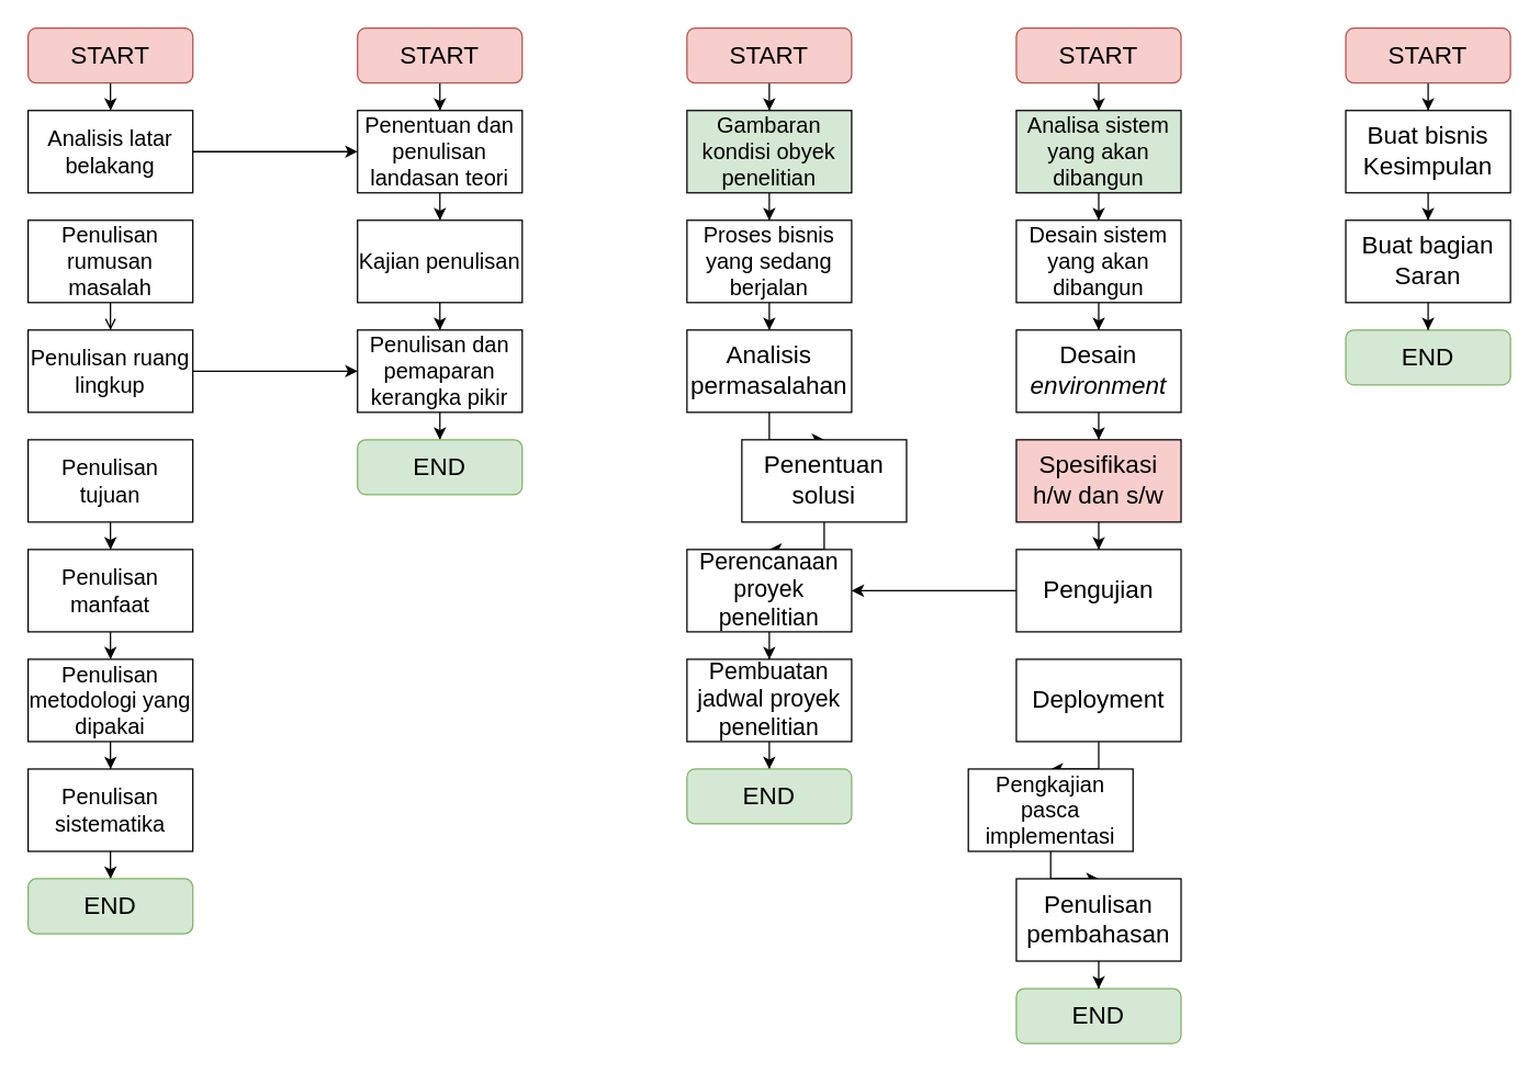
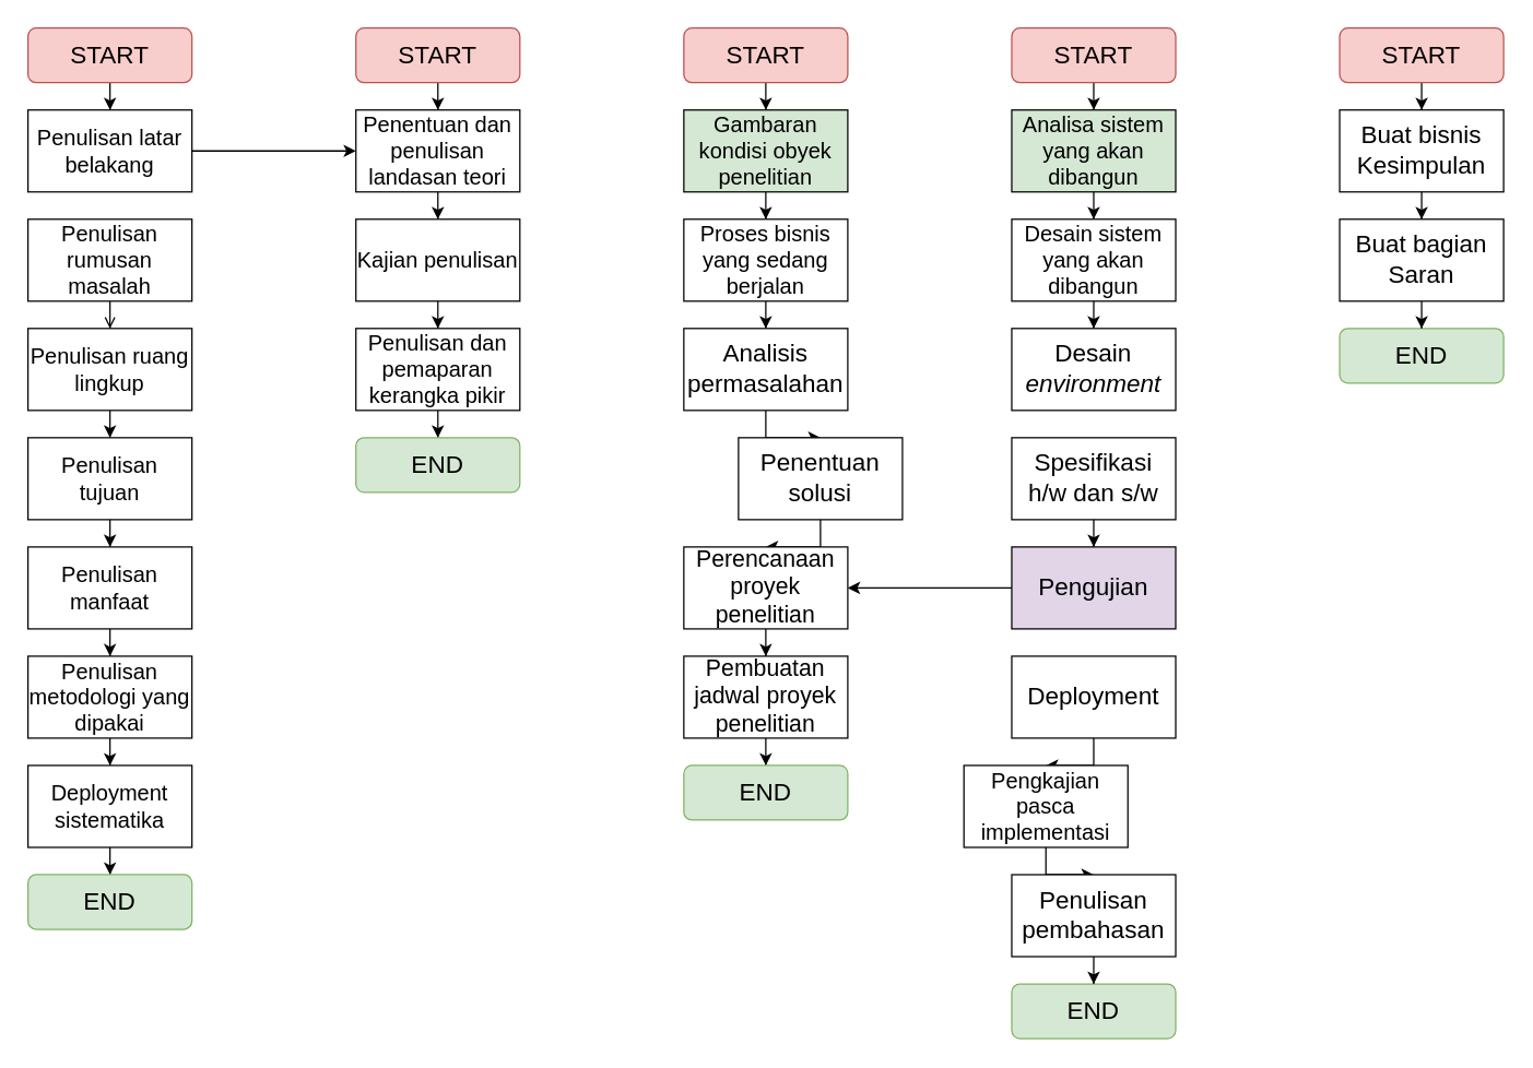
- <mxCell id="55" value="Analisis latar belakang" style="rounded=0;whiteSpace=wrap;html=1;fontSize=16;" vertex="1" parent="1"><mxGeometry x="20" y="80" width="120" height="60" as="geometry" /></mxCell>
+ <mxCell id="55" value="Penulisan latar belakang" style="rounded=0;whiteSpace=wrap;html=1;fontSize=16;" vertex="1" parent="1"><mxGeometry x="20" y="80" width="120" height="60" as="geometry" /></mxCell>
- <mxCell id="58" style="edgeStyle=orthogonalEdgeStyle;rounded=0;orthogonalLoop=1;jettySize=auto;html=1;fontSize=17;" edge="1" parent="1" source="59" target="50"><mxGeometry relative="1" as="geometry" /></mxCell>
+ <mxCell id="58" style="edgeStyle=orthogonalEdgeStyle;rounded=0;orthogonalLoop=1;jettySize=auto;html=1;fontSize=17;" edge="1" parent="1" source="59" target="61"><mxGeometry relative="1" as="geometry" /></mxCell>
- <mxCell id="16" style="edgeStyle=orthogonalEdgeStyle;rounded=0;orthogonalLoop=1;jettySize=auto;html=1;entryX=0.5;entryY=0;entryDx=0;entryDy=0;fontSize=18;" edge="1" parent="1" source="17" target="19"><mxGeometry relative="1" as="geometry" /></mxCell>
- <mxCell id="19" value="Spesifikasi h/w dan s/w" style="rounded=0;whiteSpace=wrap;html=1;fontSize=18;fillColor=#f8cecc;" vertex="1" parent="1"><mxGeometry x="740" y="320" width="120" height="60" as="geometry" /></mxCell>
+ <mxCell id="19" value="Spesifikasi h/w dan s/w" style="rounded=0;whiteSpace=wrap;html=1;fontSize=18;" vertex="1" parent="1"><mxGeometry x="740" y="320" width="120" height="60" as="geometry" /></mxCell>
- <mxCell id="21" value="Pengujian" style="rounded=0;whiteSpace=wrap;html=1;fontSize=18;" vertex="1" parent="1"><mxGeometry x="740" y="400" width="120" height="60" as="geometry" /></mxCell>
+ <mxCell id="21" value="Pengujian" style="rounded=0;whiteSpace=wrap;html=1;fontSize=18;fillColor=#e1d5e7;" vertex="1" parent="1"><mxGeometry x="740" y="400" width="120" height="60" as="geometry" /></mxCell>
- <mxCell id="67" value="Penulisan sistematika" style="rounded=0;whiteSpace=wrap;html=1;fontSize=16;" vertex="1" parent="1"><mxGeometry x="20" y="560" width="120" height="60" as="geometry" /></mxCell>
+ <mxCell id="67" value="Deployment sistematika" style="rounded=0;whiteSpace=wrap;html=1;fontSize=16;" vertex="1" parent="1"><mxGeometry x="20" y="560" width="120" height="60" as="geometry" /></mxCell>
